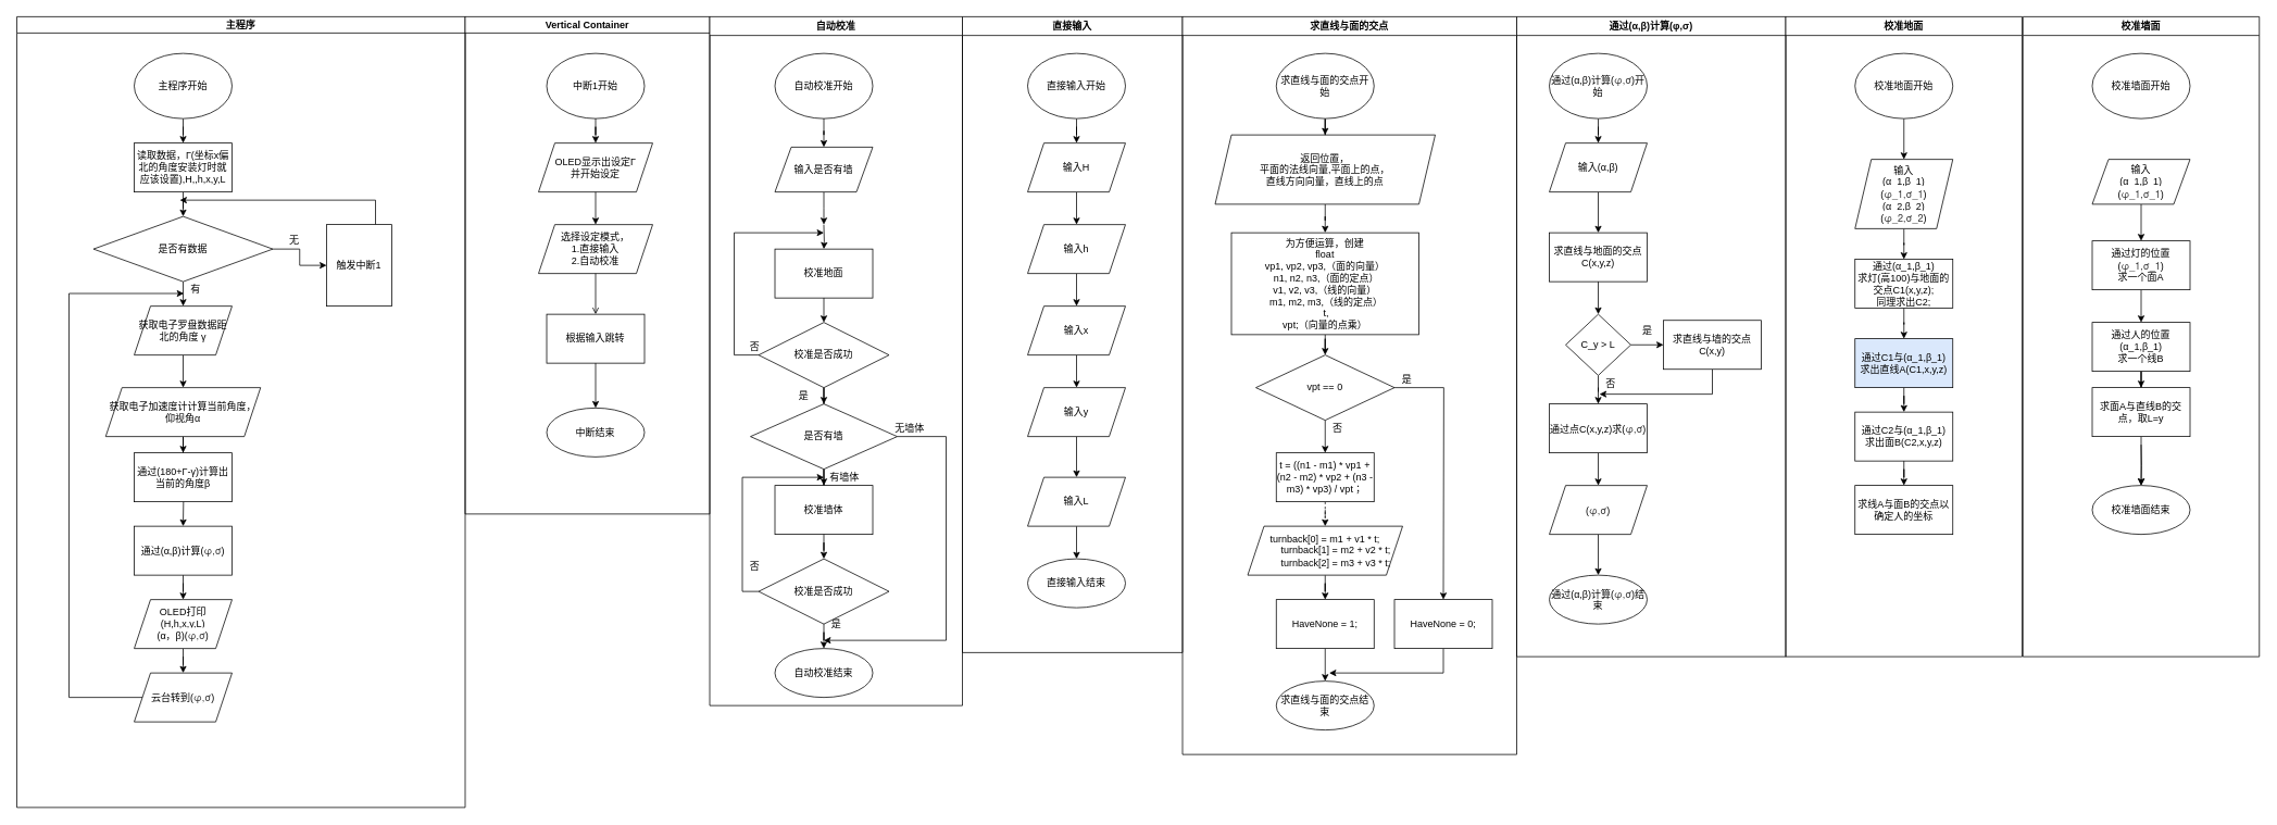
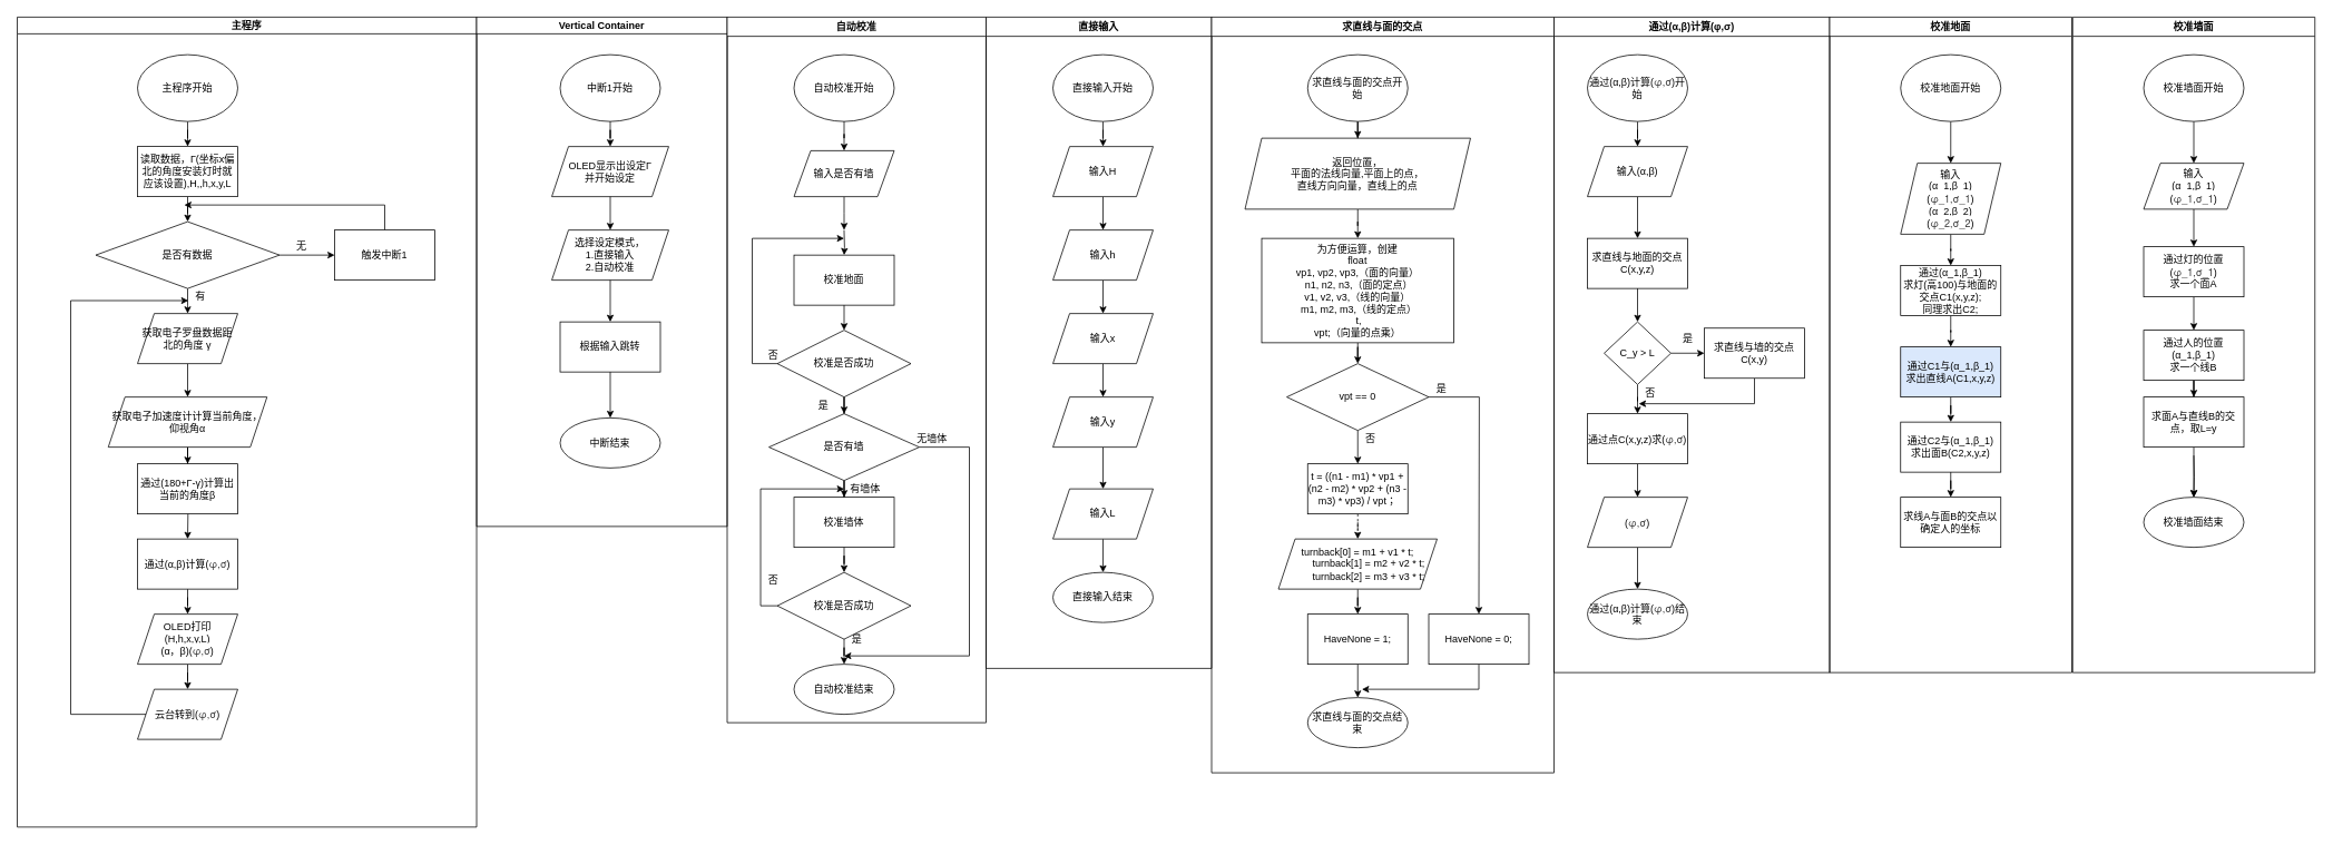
+ <mxCell id="130" value="" style="edgeStyle=orthogonalEdgeStyle;rounded=0;orthogonalLoop=1;jettySize=auto;html=1;" parent="129" source="131" target="133" edge="1"><mxGeometry relative="1" as="geometry" /></mxCell>
- <mxCell id="23" value="触发中断1&lt;br&gt;" style="whiteSpace=wrap;html=1;" parent="1" vertex="1"><mxGeometry x="400" y="275" width="80" height="100" as="geometry" /></mxCell>
+ <mxCell id="23" value="触发中断1&lt;br&gt;" style="whiteSpace=wrap;html=1;" parent="1" vertex="1"><mxGeometry x="400" y="275" width="120" height="60" as="geometry" /></mxCell>
- <mxCell id="44" value="" style="edgeStyle=orthogonalEdgeStyle;rounded=0;orthogonalLoop=1;jettySize=auto;html=1;endArrow=open;" parent="39" source="41" target="43" edge="1"><mxGeometry relative="1" as="geometry" /></mxCell>
+ <mxCell id="44" value="" style="edgeStyle=orthogonalEdgeStyle;rounded=0;orthogonalLoop=1;jettySize=auto;html=1;" parent="39" source="41" target="43" edge="1"><mxGeometry relative="1" as="geometry" /></mxCell>
